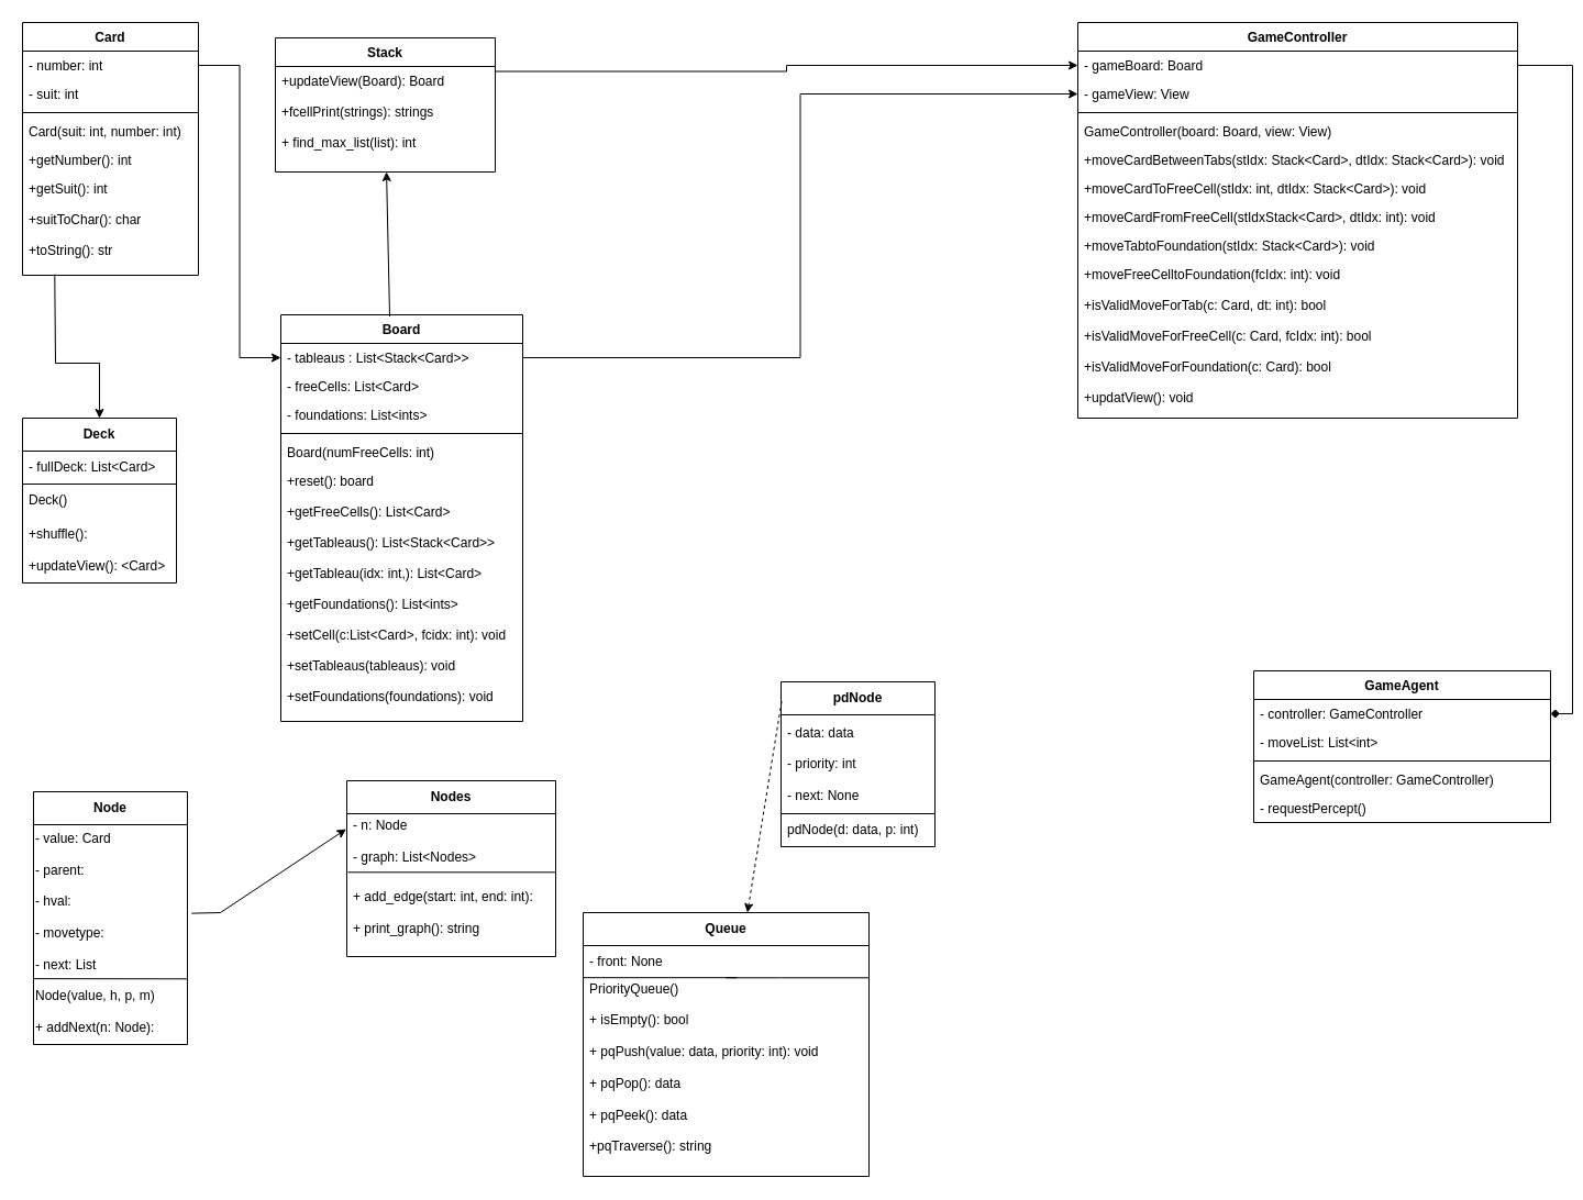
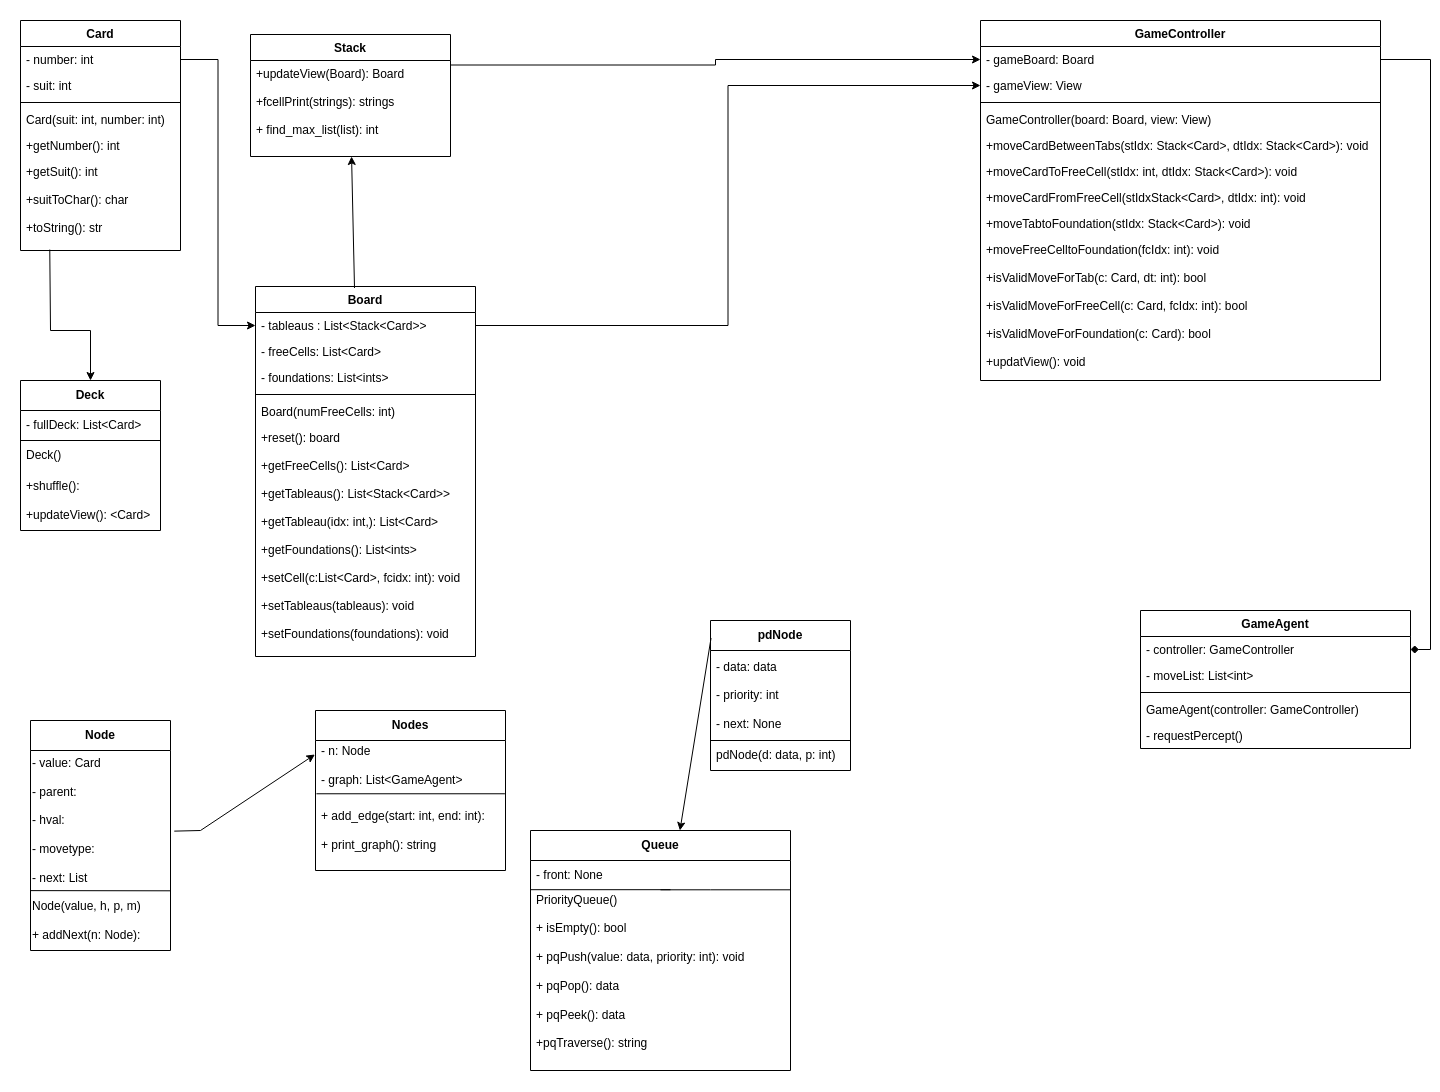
- <mxCell id="64" value="" style="endArrow=classic;html=1;rounded=0;exitX=0.004;exitY=0.117;exitDx=0;exitDy=0;exitPerimeter=0;dashed=1;" edge="1" parent="1" source="60" target="53"><mxGeometry width="50" height="50" relative="1" as="geometry"><mxPoint x="690" y="660" as="sourcePoint" /><mxPoint x="580" y="720" as="targetPoint" /></mxGeometry></mxCell>
+ <mxCell id="64" value="" style="endArrow=classic;html=1;rounded=0;exitX=0.004;exitY=0.117;exitDx=0;exitDy=0;exitPerimeter=0;" edge="1" parent="1" source="60" target="53"><mxGeometry width="50" height="50" relative="1" as="geometry"><mxPoint x="690" y="660" as="sourcePoint" /><mxPoint x="580" y="720" as="targetPoint" /></mxGeometry></mxCell>
- <mxCell id="50" value="- n: Node&lt;br&gt;&lt;br&gt;- graph: List&amp;lt;Nodes&amp;gt;" style="text;strokeColor=none;fillColor=none;align=left;verticalAlign=middle;spacingLeft=4;spacingRight=4;overflow=hidden;points=[[0,0.5],[1,0.5]];portConstraint=eastwest;rotatable=0;whiteSpace=wrap;html=1;" vertex="1" parent="49"><mxGeometry y="30" width="190" height="50" as="geometry" /></mxCell>
+ <mxCell id="50" value="- n: Node&lt;br&gt;&lt;br&gt;- graph: List&amp;lt;GameAgent&amp;gt;" style="text;strokeColor=none;fillColor=none;align=left;verticalAlign=middle;spacingLeft=4;spacingRight=4;overflow=hidden;points=[[0,0.5],[1,0.5]];portConstraint=eastwest;rotatable=0;whiteSpace=wrap;html=1;" vertex="1" parent="49"><mxGeometry y="30" width="190" height="50" as="geometry" /></mxCell>
